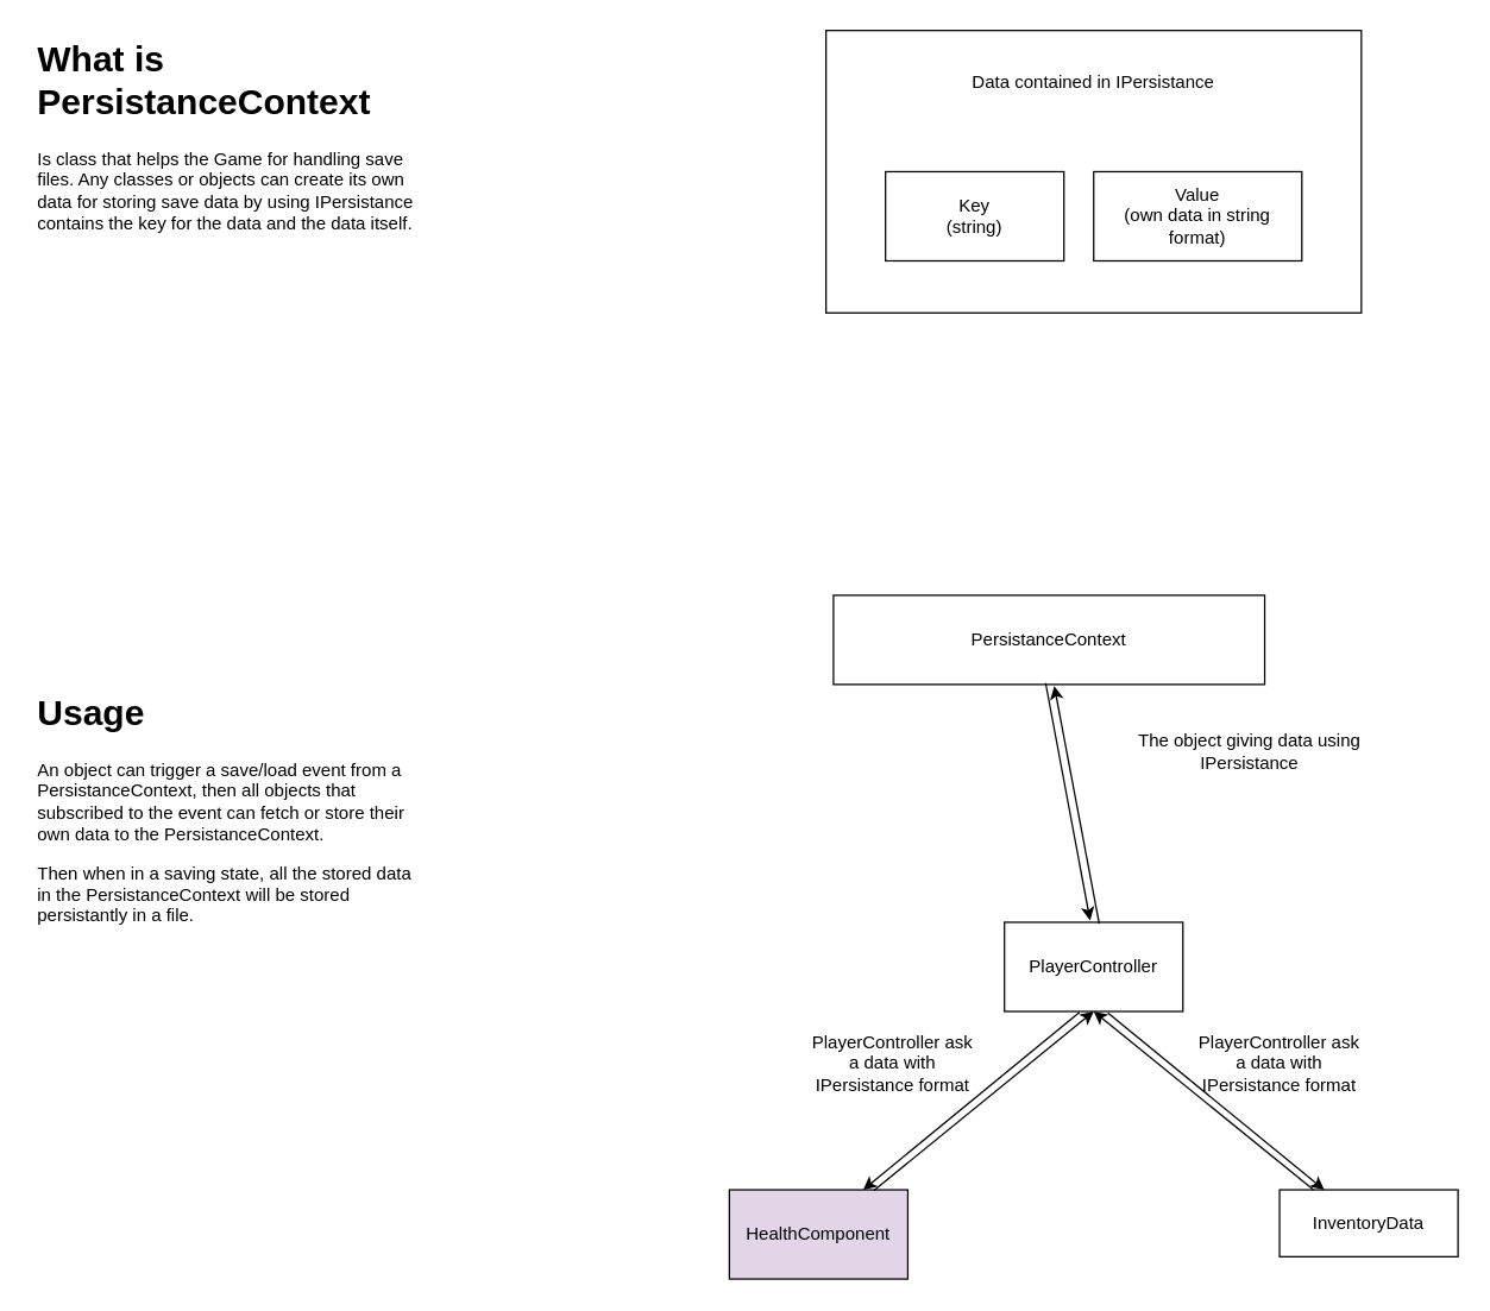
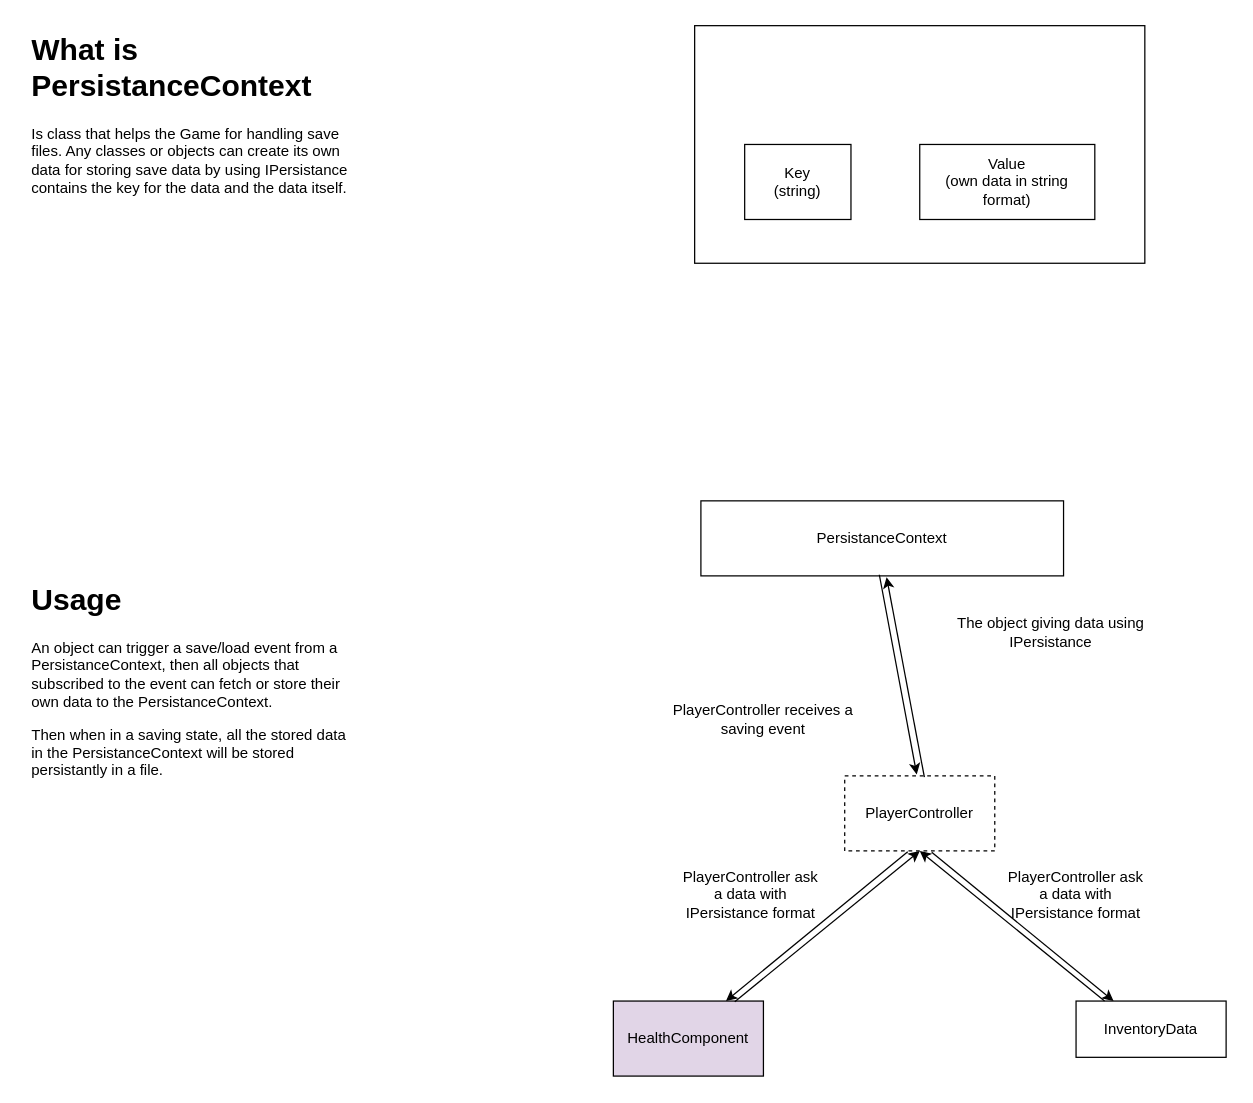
- <mxCell id="4" value="Data contained in IPersistance" style="text;html=1;strokeColor=none;fillColor=none;align=center;verticalAlign=middle;whiteSpace=wrap;rounded=0;" parent="1" vertex="1"><mxGeometry x="625" y="40" width="220" height="30" as="geometry" /></mxCell>
- <mxCell id="5" value="Key&lt;br&gt;(string)" style="rounded=0;whiteSpace=wrap;html=1;" parent="1" vertex="1"><mxGeometry x="595" y="115" width="120" height="60" as="geometry" /></mxCell>
+ <mxCell id="5" value="Key&lt;br&gt;(string)" style="rounded=0;whiteSpace=wrap;html=1;" parent="1" vertex="1"><mxGeometry x="595" y="115" width="85" height="60" as="geometry" /></mxCell>
+ <mxCell id="13" value="PlayerController receives a saving event" style="text;html=1;strokeColor=none;fillColor=none;align=center;verticalAlign=middle;whiteSpace=wrap;rounded=0;" parent="1" vertex="1"><mxGeometry x="520" y="560" width="180" height="30" as="geometry" /></mxCell>
- <mxCell id="9" value="PlayerController" style="rounded=0;whiteSpace=wrap;html=1;" parent="1" vertex="1"><mxGeometry x="675" y="620" width="120" height="60" as="geometry" /></mxCell>
+ <mxCell id="9" value="PlayerController" style="rounded=0;whiteSpace=wrap;html=1;dashed=1;" parent="1" vertex="1"><mxGeometry x="675" y="620" width="120" height="60" as="geometry" /></mxCell>
